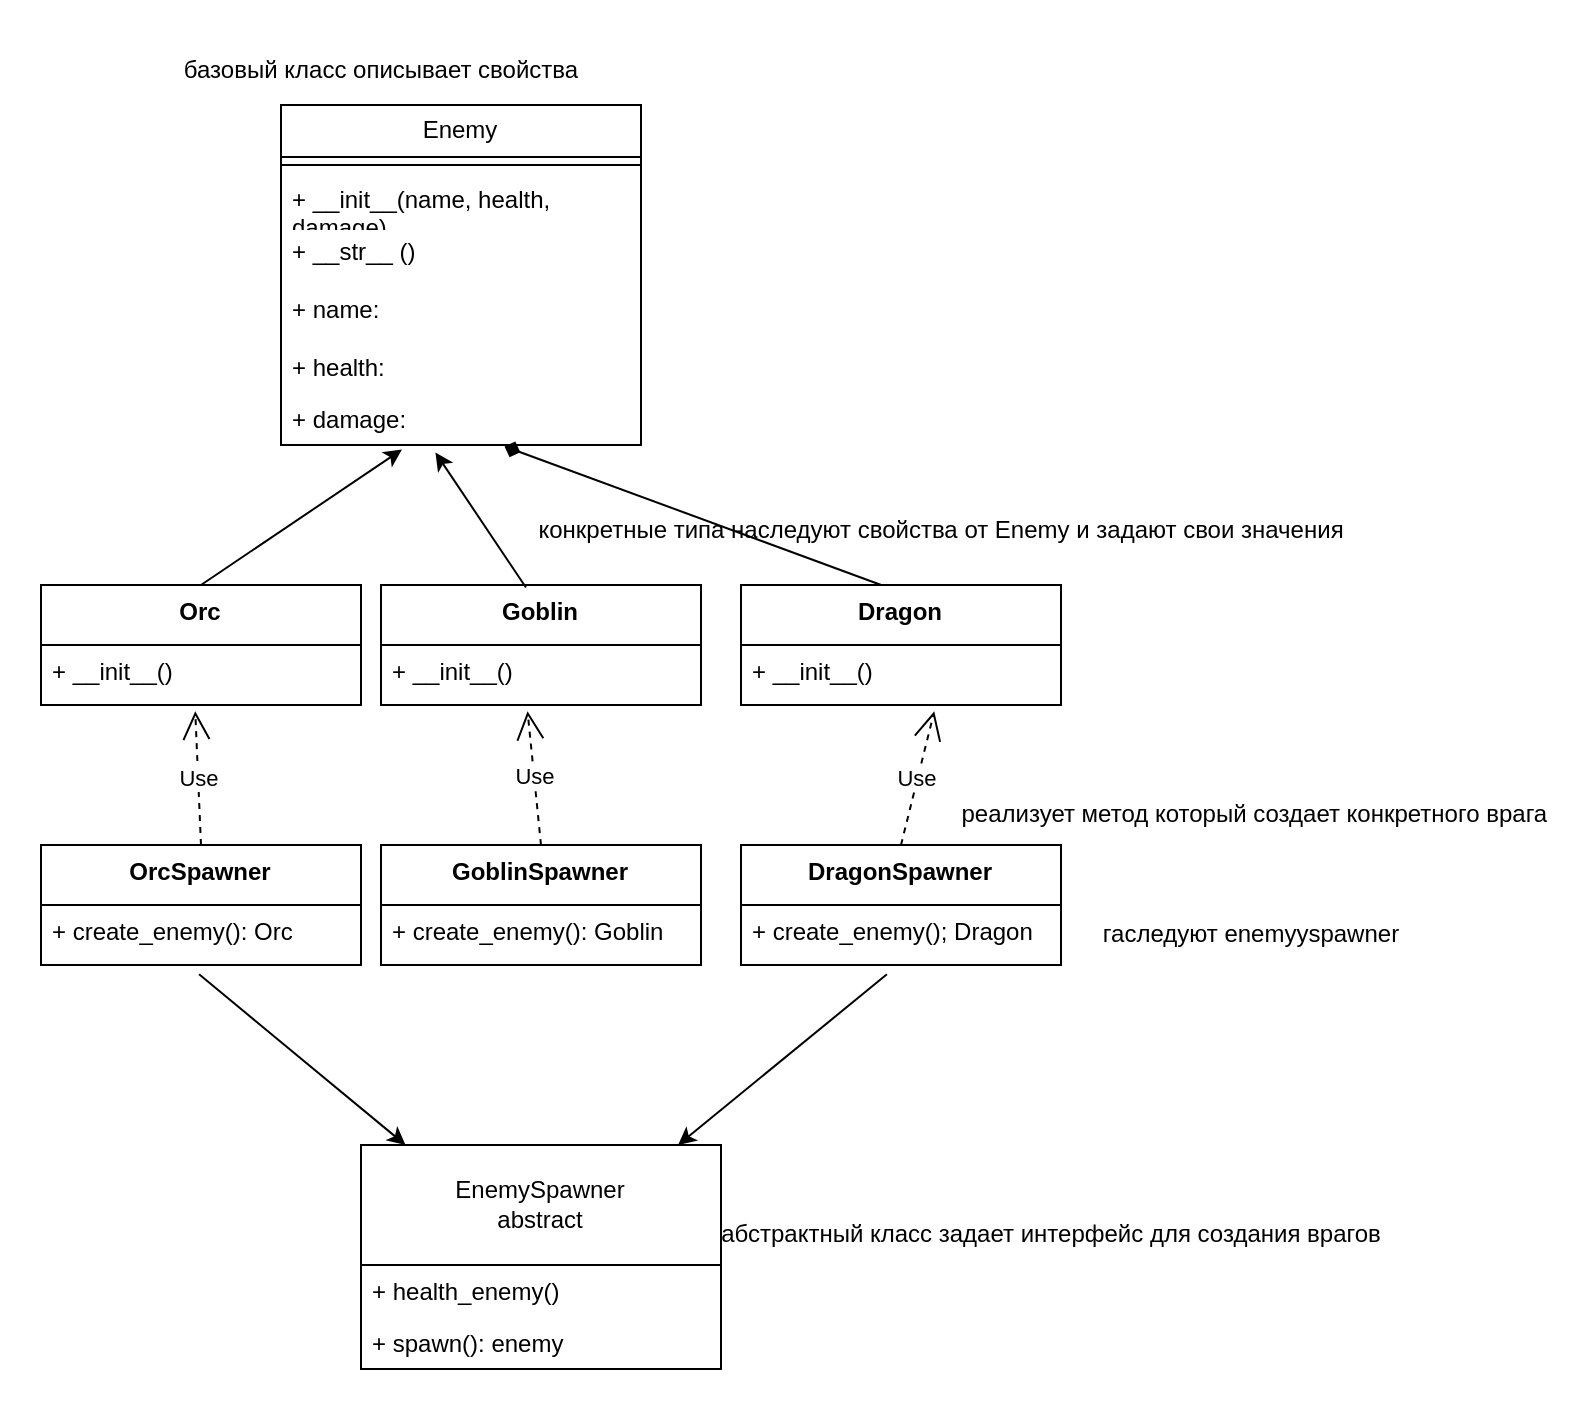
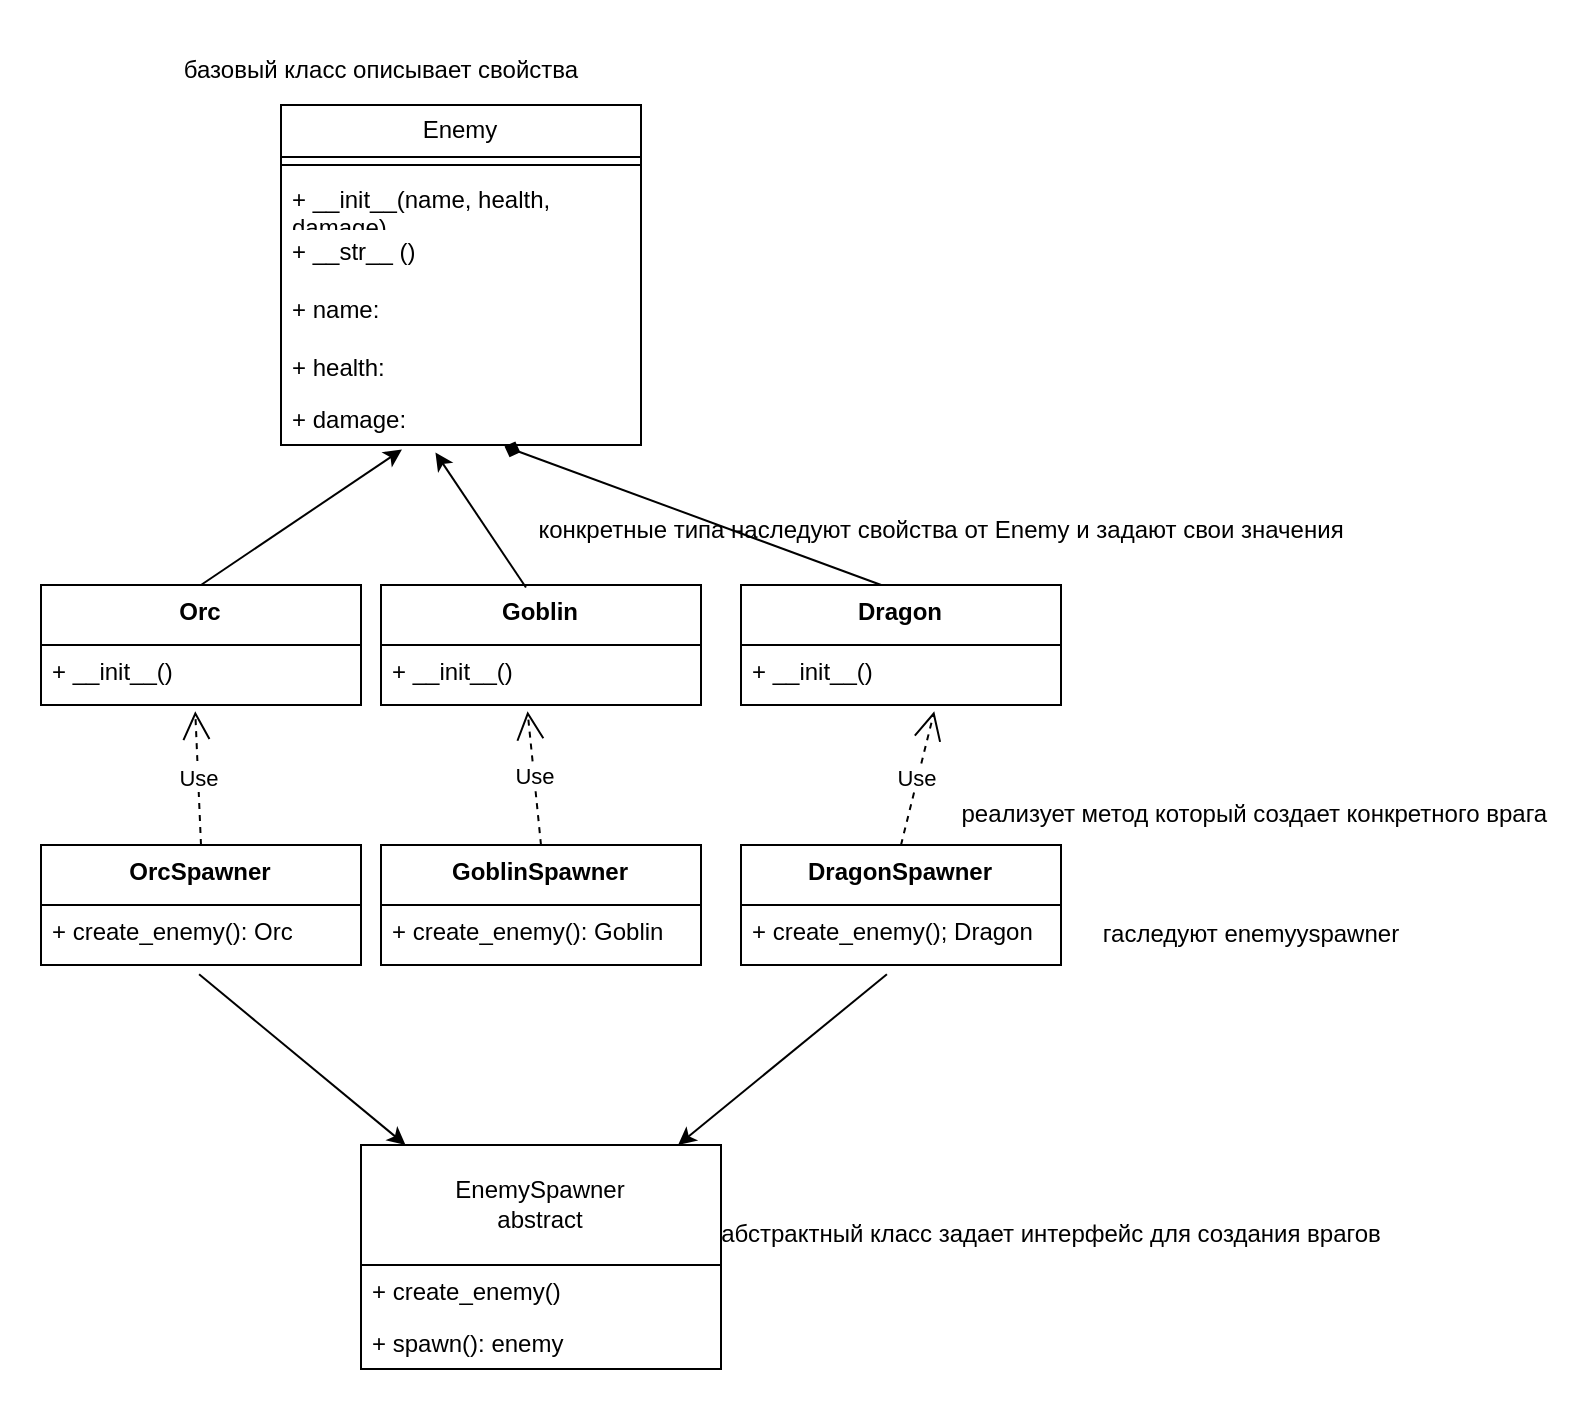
- <mxCell id="21" value="+ health_enemy()" style="text;strokeColor=none;fillColor=none;align=left;verticalAlign=top;spacingLeft=4;spacingRight=4;overflow=hidden;rotatable=0;points=[[0,0.5],[1,0.5]];portConstraint=eastwest;whiteSpace=wrap;html=1;" vertex="1" parent="20"><mxGeometry y="60" width="180" height="26" as="geometry" /></mxCell>
+ <mxCell id="21" value="+ create_enemy()" style="text;strokeColor=none;fillColor=none;align=left;verticalAlign=top;spacingLeft=4;spacingRight=4;overflow=hidden;rotatable=0;points=[[0,0.5],[1,0.5]];portConstraint=eastwest;whiteSpace=wrap;html=1;" vertex="1" parent="20"><mxGeometry y="60" width="180" height="26" as="geometry" /></mxCell>
